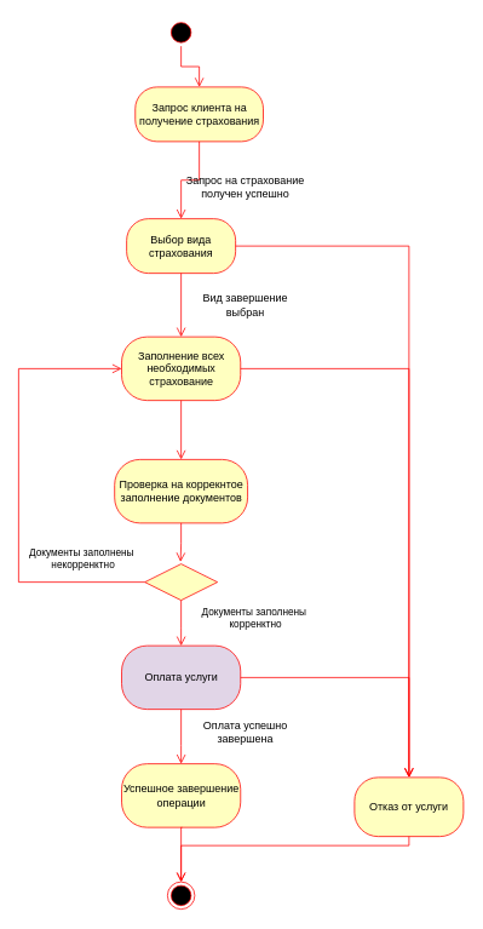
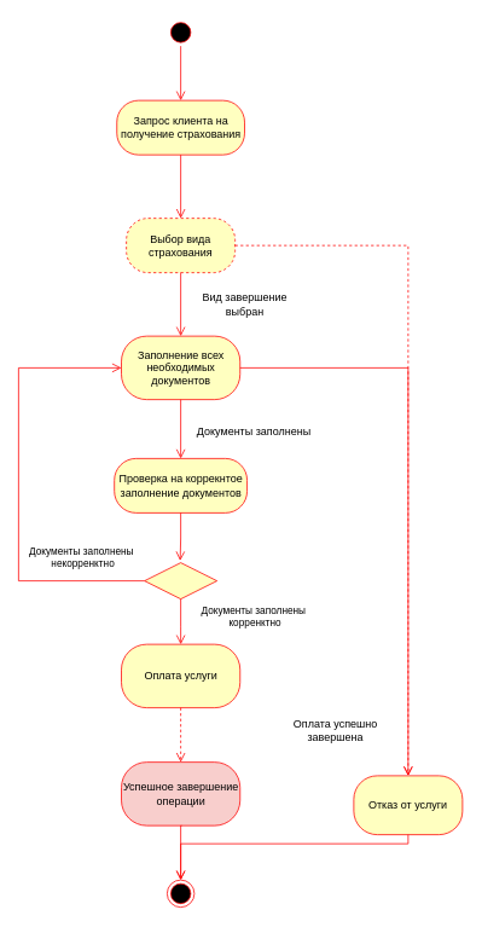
- <mxCell id="4" value="Запрос клиента на получение страхования" style="rounded=1;whiteSpace=wrap;html=1;arcSize=40;fontColor=#000000;fillColor=#ffffc0;strokeColor=#ff0000;" vertex="1" parent="1"><mxGeometry x="148.5" y="95" width="141" height="60" as="geometry" /></mxCell>
+ <mxCell id="4" value="Запрос клиента на получение страхования" style="rounded=1;whiteSpace=wrap;html=1;arcSize=40;fontColor=#000000;fillColor=#ffffc0;strokeColor=#ff0000;" vertex="1" parent="1"><mxGeometry x="128.5" y="110" width="141" height="60" as="geometry" /></mxCell>
- <mxCell id="25" value="Запрос на страхование получен успешно" style="text;html=1;align=center;verticalAlign=middle;whiteSpace=wrap;rounded=0;" vertex="1" parent="1"><mxGeometry x="200" y="190" width="140" height="30" as="geometry" /></mxCell>
- <mxCell id="6" value="Выбор вида страхования" style="rounded=1;whiteSpace=wrap;html=1;arcSize=40;fontColor=#000000;fillColor=#ffffc0;strokeColor=#ff0000;" vertex="1" parent="1"><mxGeometry x="139" y="240" width="120" height="60" as="geometry" /></mxCell>
+ <mxCell id="6" value="Выбор вида страхования" style="rounded=1;whiteSpace=wrap;html=1;arcSize=40;fontColor=#000000;fillColor=#ffffc0;strokeColor=#ff0000;dashed=1;" vertex="1" parent="1"><mxGeometry x="139" y="240" width="120" height="60" as="geometry" /></mxCell>
- <mxCell id="23" value="" style="edgeStyle=orthogonalEdgeStyle;html=1;verticalAlign=bottom;endArrow=open;endSize=8;strokeColor=#ff0000;rounded=0;exitX=1;exitY=0.5;exitDx=0;exitDy=0;entryX=0.5;entryY=0;entryDx=0;entryDy=0;" edge="1" parent="1" source="6" target="20"><mxGeometry relative="1" as="geometry"><mxPoint x="450" y="480" as="targetPoint" /><mxPoint x="275" y="415" as="sourcePoint" /></mxGeometry></mxCell>
+ <mxCell id="23" value="" style="edgeStyle=orthogonalEdgeStyle;html=1;verticalAlign=bottom;endArrow=open;endSize=8;strokeColor=#ff0000;rounded=0;exitX=1;exitY=0.5;exitDx=0;exitDy=0;entryX=0.5;entryY=0;entryDx=0;entryDy=0;dashed=1;" edge="1" parent="1" source="6" target="20"><mxGeometry relative="1" as="geometry"><mxPoint x="450" y="480" as="targetPoint" /><mxPoint x="275" y="415" as="sourcePoint" /></mxGeometry></mxCell>
- <mxCell id="8" value="Заполнение всех необходимых страхование" style="rounded=1;whiteSpace=wrap;html=1;arcSize=40;fontColor=#000000;fillColor=#ffffc0;strokeColor=#ff0000;" vertex="1" parent="1"><mxGeometry x="133.5" y="370" width="131" height="70" as="geometry" /></mxCell>
+ <mxCell id="8" value="Заполнение всех необходимых документов" style="rounded=1;whiteSpace=wrap;html=1;arcSize=40;fontColor=#000000;fillColor=#ffffc0;strokeColor=#ff0000;" vertex="1" parent="1"><mxGeometry x="133.5" y="370" width="131" height="70" as="geometry" /></mxCell>
+ <mxCell id="27" value="Документы заполнены" style="text;html=1;align=center;verticalAlign=middle;whiteSpace=wrap;rounded=0;" vertex="1" parent="1"><mxGeometry x="210" y="460" width="140" height="30" as="geometry" /></mxCell>
- <mxCell id="9" value="Проверка на коррекнтое заполнение документов" style="rounded=1;whiteSpace=wrap;html=1;arcSize=40;fontColor=#000000;fillColor=#ffffc0;strokeColor=#ff0000;" vertex="1" parent="1"><mxGeometry x="125.75" y="505" width="146.5" height="70" as="geometry" /></mxCell>
+ <mxCell id="9" value="Проверка на коррекнтое заполнение документов" style="rounded=1;whiteSpace=wrap;html=1;arcSize=40;fontColor=#000000;fillColor=#ffffc0;strokeColor=#ff0000;" vertex="1" parent="1"><mxGeometry x="125.75" y="505" width="146.5" height="60" as="geometry" /></mxCell>
- <mxCell id="15" value="Оплата услуги" style="rounded=1;whiteSpace=wrap;html=1;arcSize=40;fontColor=#000000;fillColor=#e1d5e7;strokeColor=#ff0000;" vertex="1" parent="1"><mxGeometry x="133.5" y="710" width="131" height="70" as="geometry" /></mxCell>
+ <mxCell id="15" value="Оплата услуги" style="rounded=1;whiteSpace=wrap;html=1;arcSize=40;fontColor=#000000;fillColor=#ffffc0;strokeColor=#ff0000;" vertex="1" parent="1"><mxGeometry x="133.5" y="710" width="131" height="70" as="geometry" /></mxCell>
- <mxCell id="24" value="" style="edgeStyle=orthogonalEdgeStyle;html=1;verticalAlign=bottom;endArrow=open;endSize=8;strokeColor=#ff0000;rounded=0;exitX=1;exitY=0.5;exitDx=0;exitDy=0;entryX=0.5;entryY=0;entryDx=0;entryDy=0;" edge="1" parent="1" source="15" target="20"><mxGeometry relative="1" as="geometry"><mxPoint x="450" y="840" as="targetPoint" /><mxPoint x="269" y="280" as="sourcePoint" /></mxGeometry></mxCell>
- <mxCell id="28" value="Оплата успешно завершена" style="text;html=1;align=center;verticalAlign=middle;whiteSpace=wrap;rounded=0;" vertex="1" parent="1"><mxGeometry x="200" y="790" width="140" height="30" as="geometry" /></mxCell>
+ <mxCell id="28" value="Оплата успешно завершена" style="text;html=1;align=center;verticalAlign=middle;whiteSpace=wrap;rounded=0;" vertex="1" parent="1"><mxGeometry x="300" y="790" width="140" height="30" as="geometry" /></mxCell>
- <mxCell id="17" value="" style="edgeStyle=orthogonalEdgeStyle;html=1;align=left;verticalAlign=top;endArrow=open;endSize=8;strokeColor=#ff0000;rounded=0;exitX=0.5;exitY=1;exitDx=0;exitDy=0;entryX=0.5;entryY=0;entryDx=0;entryDy=0;" edge="1" parent="1" source="15" target="16"><mxGeometry x="-0.344" y="21" relative="1" as="geometry"><mxPoint x="198" y="820" as="targetPoint" /><mxPoint x="198.41" y="800" as="sourcePoint" /><Array as="points"><mxPoint x="199" y="820" /><mxPoint x="199" y="820" /></Array><mxPoint as="offset" /></mxGeometry></mxCell>
+ <mxCell id="17" value="" style="edgeStyle=orthogonalEdgeStyle;html=1;align=left;verticalAlign=top;endArrow=open;endSize=8;strokeColor=#ff0000;rounded=0;exitX=0.5;exitY=1;exitDx=0;exitDy=0;entryX=0.5;entryY=0;entryDx=0;entryDy=0;dashed=1;" edge="1" parent="1" source="15" target="16"><mxGeometry x="-0.344" y="21" relative="1" as="geometry"><mxPoint x="198" y="820" as="targetPoint" /><mxPoint x="198.41" y="800" as="sourcePoint" /><Array as="points"><mxPoint x="199" y="820" /><mxPoint x="199" y="820" /></Array><mxPoint as="offset" /></mxGeometry></mxCell>
- <mxCell id="16" value="Успешное завершение операции" style="rounded=1;whiteSpace=wrap;html=1;arcSize=40;fontColor=#000000;fillColor=#ffffc0;strokeColor=#ff0000;" vertex="1" parent="1"><mxGeometry x="133.5" y="840" width="131" height="70" as="geometry" /></mxCell>
+ <mxCell id="16" value="Успешное завершение операции" style="rounded=1;whiteSpace=wrap;html=1;arcSize=40;fontColor=#000000;fillColor=#f8cecc;strokeColor=#ff0000;" vertex="1" parent="1"><mxGeometry x="133.5" y="840" width="131" height="70" as="geometry" /></mxCell>
